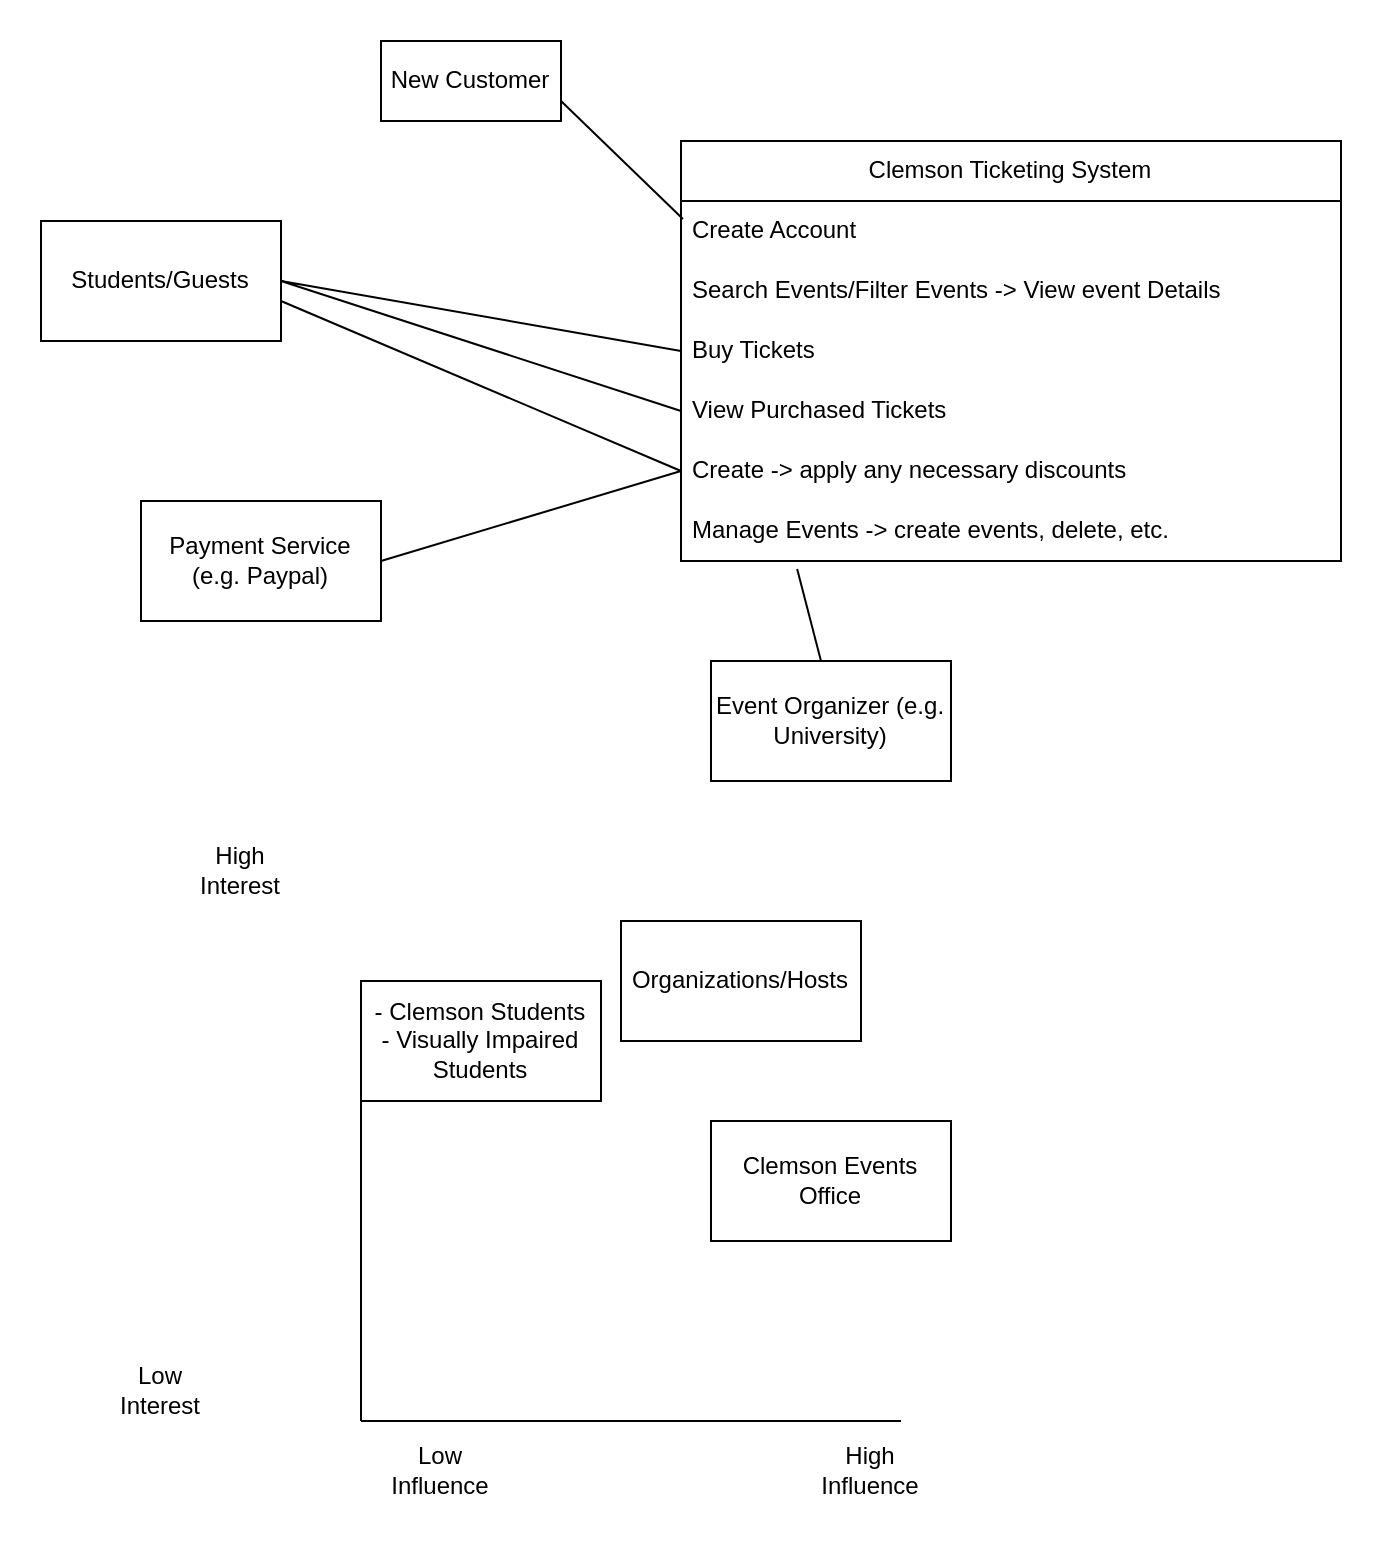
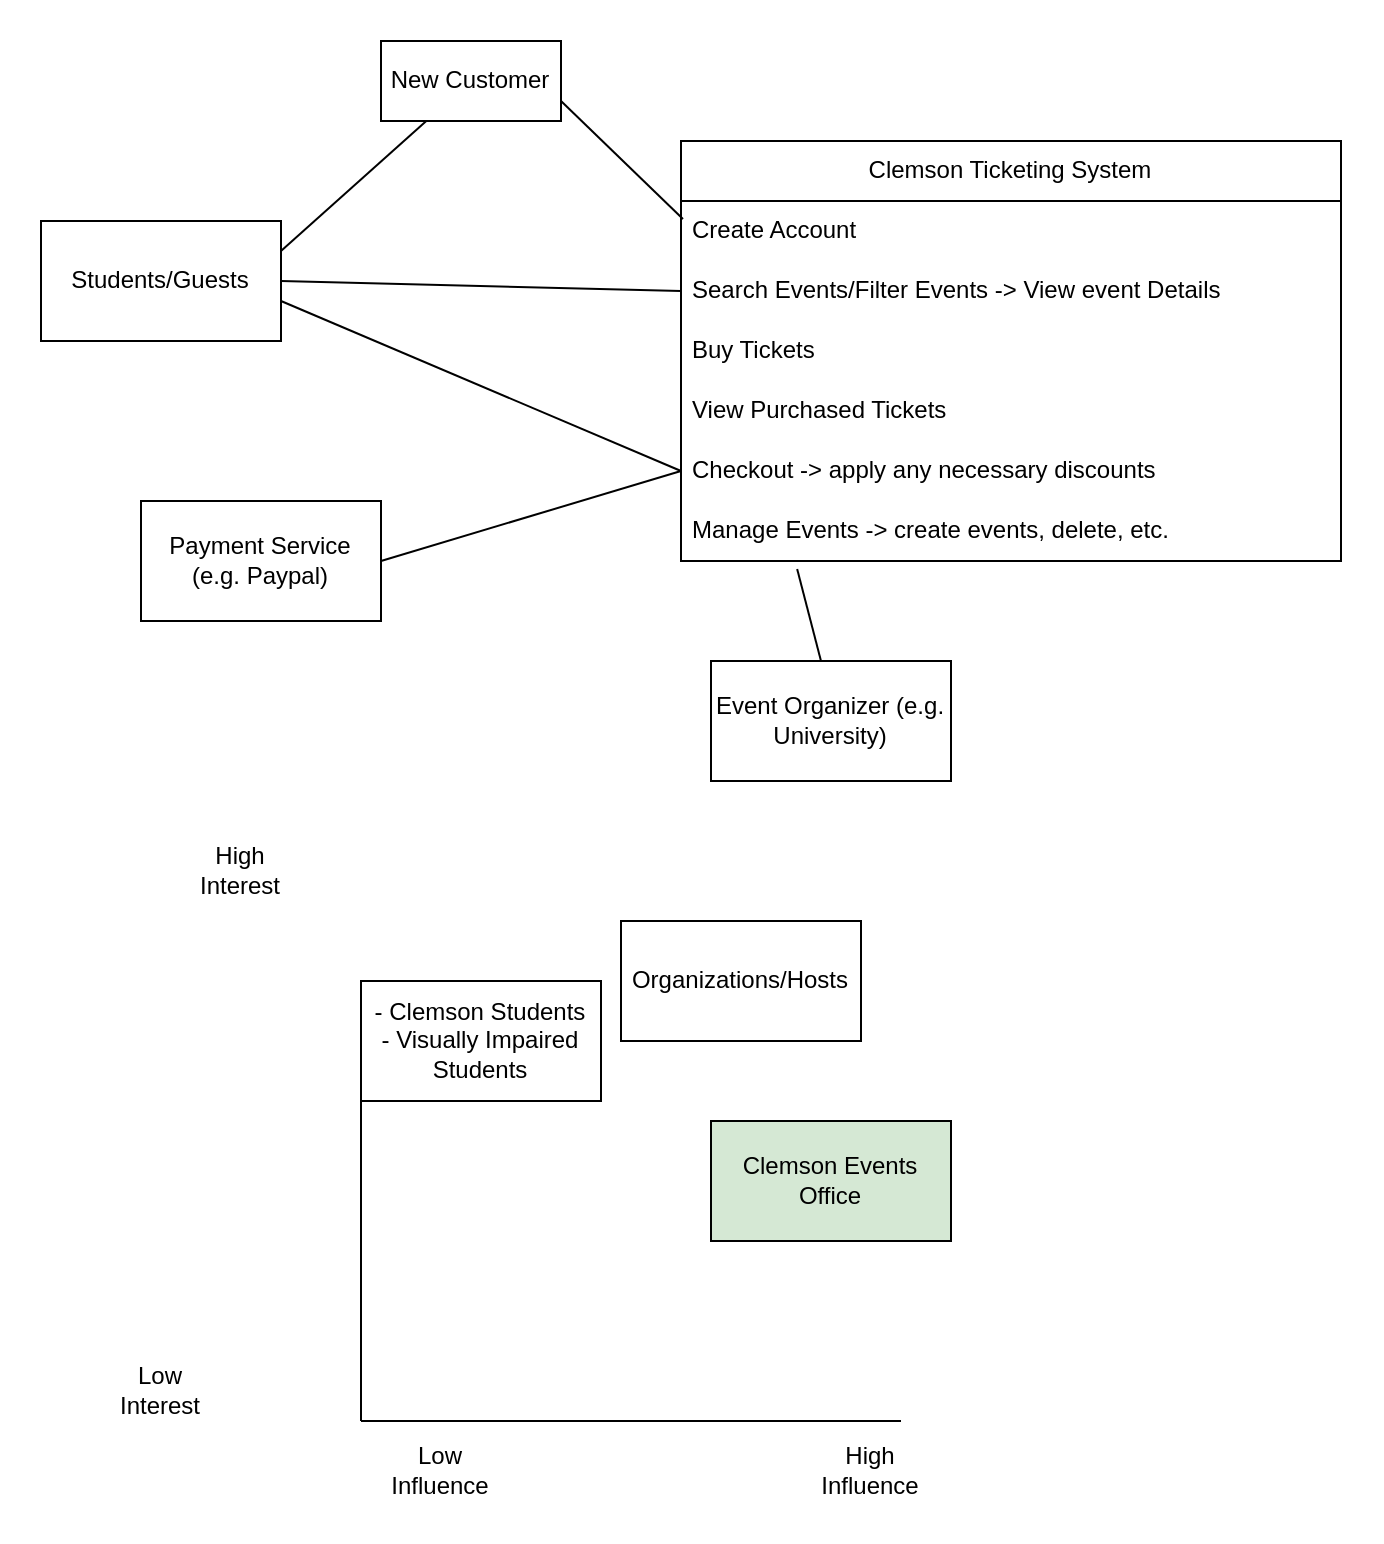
+ <mxCell id="12" value="" style="endArrow=none;html=1;rounded=0;exitX=1;exitY=0.25;exitDx=0;exitDy=0;" parent="1" source="10" target="15" edge="1"><mxGeometry width="50" height="50" relative="1" as="geometry"><mxPoint x="140" y="140" as="sourcePoint" /><mxPoint x="220" y="80" as="targetPoint" /></mxGeometry></mxCell>
+ <mxCell id="14" value="" style="endArrow=none;html=1;rounded=0;exitX=1;exitY=0.5;exitDx=0;exitDy=0;entryX=0;entryY=0.5;entryDx=0;entryDy=0;" parent="1" source="10" target="4" edge="1"><mxGeometry width="50" height="50" relative="1" as="geometry"><mxPoint x="160" y="200" as="sourcePoint" /><mxPoint x="210" y="150" as="targetPoint" /></mxGeometry></mxCell>
- <mxCell id="9" value="" style="endArrow=none;html=1;rounded=0;entryX=0;entryY=0.5;entryDx=0;entryDy=0;exitX=0;exitY=0.5;exitDx=0;exitDy=0;" parent="2" source="6" target="5" edge="1"><mxGeometry width="50" height="50" relative="1" as="geometry"><mxPoint x="-90" y="130" as="sourcePoint" /><mxPoint x="-90" y="100" as="targetPoint" /><Array as="points"><mxPoint x="-200" y="70" /></Array></mxGeometry></mxCell>
- <mxCell id="7" value="Create -&amp;gt; apply any necessary discounts" style="text;strokeColor=none;fillColor=none;align=left;verticalAlign=middle;spacingLeft=4;spacingRight=4;overflow=hidden;points=[[0,0.5],[1,0.5]];portConstraint=eastwest;rotatable=0;whiteSpace=wrap;html=1;" parent="2" vertex="1"><mxGeometry y="150" width="330" height="30" as="geometry" /></mxCell>
+ <mxCell id="7" value="Checkout -&amp;gt; apply any necessary discounts" style="text;strokeColor=none;fillColor=none;align=left;verticalAlign=middle;spacingLeft=4;spacingRight=4;overflow=hidden;points=[[0,0.5],[1,0.5]];portConstraint=eastwest;rotatable=0;whiteSpace=wrap;html=1;" parent="2" vertex="1"><mxGeometry y="150" width="330" height="30" as="geometry" /></mxCell>
- <mxCell id="27" value="Clemson Events Office" style="rounded=0;whiteSpace=wrap;html=1;" vertex="1" parent="1"><mxGeometry x="355" y="560" width="120" height="60" as="geometry" /></mxCell>
+ <mxCell id="27" value="Clemson Events Office" style="rounded=0;whiteSpace=wrap;html=1;fillColor=#d5e8d4;" vertex="1" parent="1"><mxGeometry x="355" y="560" width="120" height="60" as="geometry" /></mxCell>
